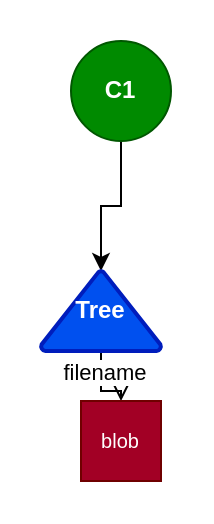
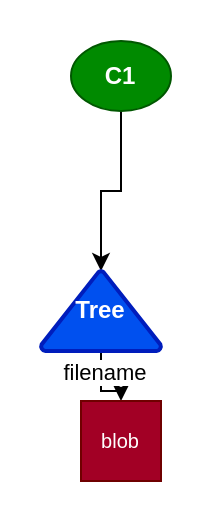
- <mxCell id="3" value="C1" style="ellipse;whiteSpace=wrap;html=1;aspect=fixed;fillColor=#008a00;strokeColor=#005700;fontColor=#ffffff;fontStyle=1" parent="1" vertex="1"><mxGeometry x="35" y="20" width="50" height="50" as="geometry" /></mxCell>
+ <mxCell id="3" value="C1" style="ellipse;whiteSpace=wrap;html=1;aspect=fixed;fillColor=#008a00;strokeColor=#005700;fontColor=#ffffff;fontStyle=1" parent="1" vertex="1"><mxGeometry x="35" y="20" width="50" height="35" as="geometry" /></mxCell>
- <mxCell id="4" style="edgeStyle=orthogonalEdgeStyle;rounded=0;orthogonalLoop=1;jettySize=auto;html=1;endArrow=open;" parent="1" source="6" target="7" edge="1"><mxGeometry relative="1" as="geometry" /></mxCell>
+ <mxCell id="4" style="edgeStyle=orthogonalEdgeStyle;rounded=0;orthogonalLoop=1;jettySize=auto;html=1;" parent="1" source="6" target="7" edge="1"><mxGeometry relative="1" as="geometry" /></mxCell>
